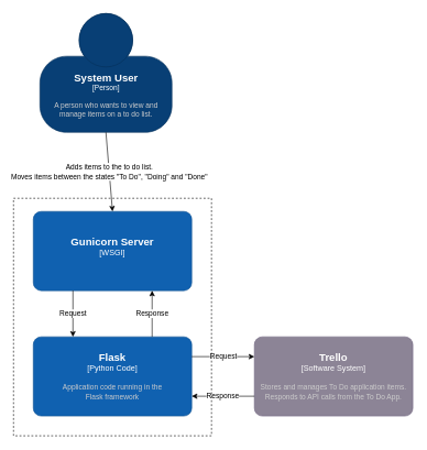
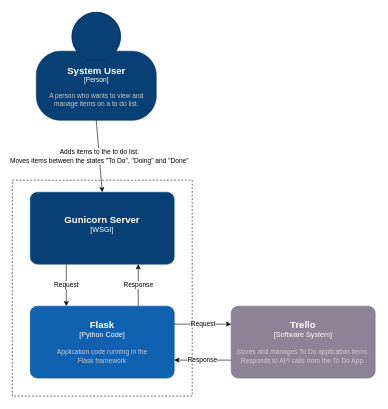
- <mxCell id="5" value="&lt;font style=&quot;font-size: 16px&quot;&gt;&lt;b&gt;Gunicorn Server&lt;/b&gt;&lt;/font&gt;&lt;div&gt;[WSGI]&lt;/div&gt;&lt;br&gt;&lt;div&gt;&lt;font style=&quot;font-size: 11px&quot;&gt;&lt;font color=&quot;#cccccc&quot;&gt;&lt;/font&gt;&lt;/div&gt;" style="rounded=1;whiteSpace=wrap;html=1;labelBackgroundColor=none;fillColor=#1061B0;fontColor=#ffffff;align=center;arcSize=10;strokeColor=#0D5091;metaEdit=1;resizable=0;points=[[0.25,0,0],[0.5,0,0],[0.75,0,0],[1,0.25,0],[1,0.5,0],[1,0.75,0],[0.75,1,0],[0.5,1,0],[0.25,1,0],[0,0.75,0],[0,0.5,0],[0,0.25,0]];" vertex="1" parent="1"><mxGeometry x="50" y="320" width="240" height="120" as="geometry" /></mxCell>
+ <mxCell id="5" value="&lt;font style=&quot;font-size: 16px&quot;&gt;&lt;b&gt;Gunicorn Server&lt;/b&gt;&lt;/font&gt;&lt;div&gt;[WSGI]&lt;/div&gt;&lt;br&gt;&lt;div&gt;&lt;font style=&quot;font-size: 11px&quot;&gt;&lt;font color=&quot;#cccccc&quot;&gt;&lt;/font&gt;&lt;/div&gt;" style="rounded=1;whiteSpace=wrap;html=1;labelBackgroundColor=none;fillColor=#083f75;fontColor=#ffffff;align=center;arcSize=10;strokeColor=#0D5091;metaEdit=1;resizable=0;points=[[0.25,0,0],[0.5,0,0],[0.75,0,0],[1,0.25,0],[1,0.5,0],[1,0.75,0],[0.75,1,0],[0.5,1,0],[0.25,1,0],[0,0.75,0],[0,0.5,0],[0,0.25,0]];" vertex="1" parent="1"><mxGeometry x="50" y="320" width="240" height="120" as="geometry" /></mxCell>
